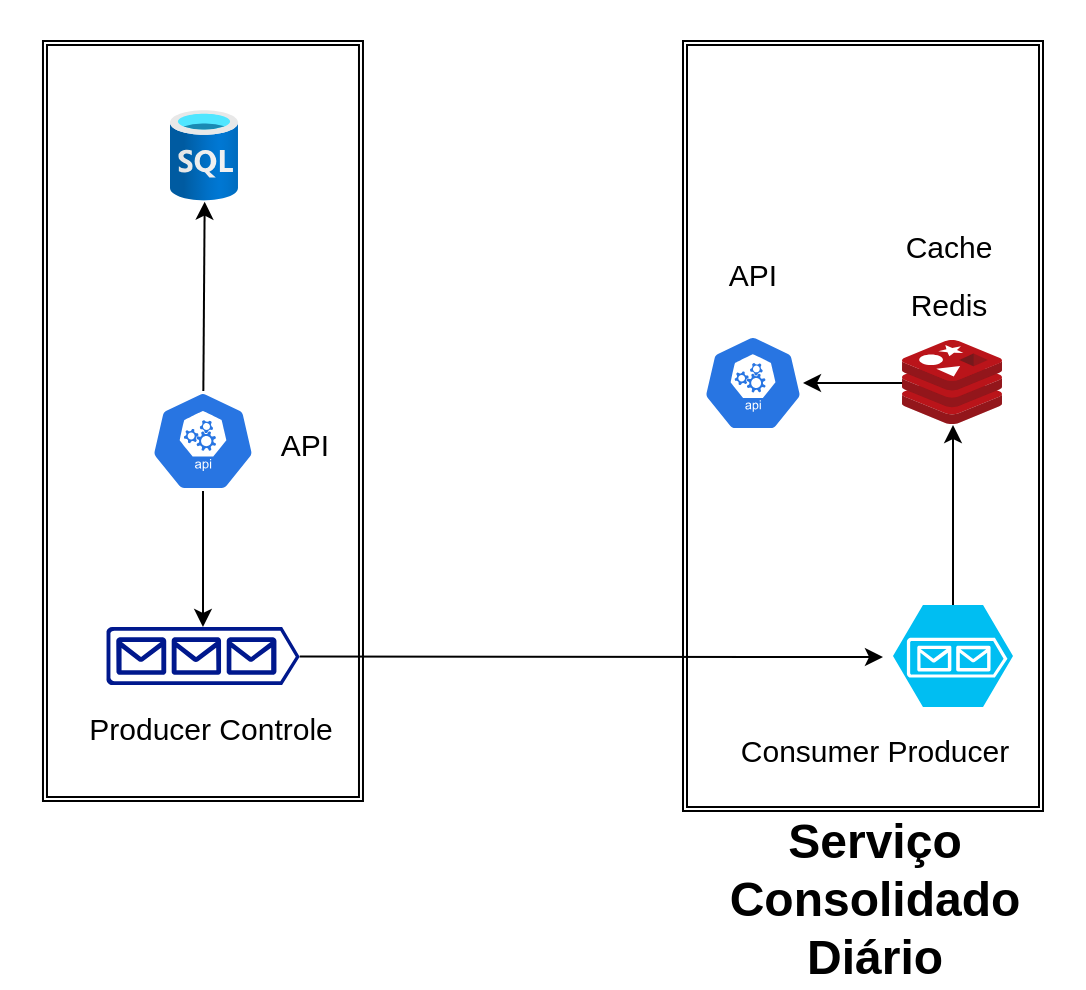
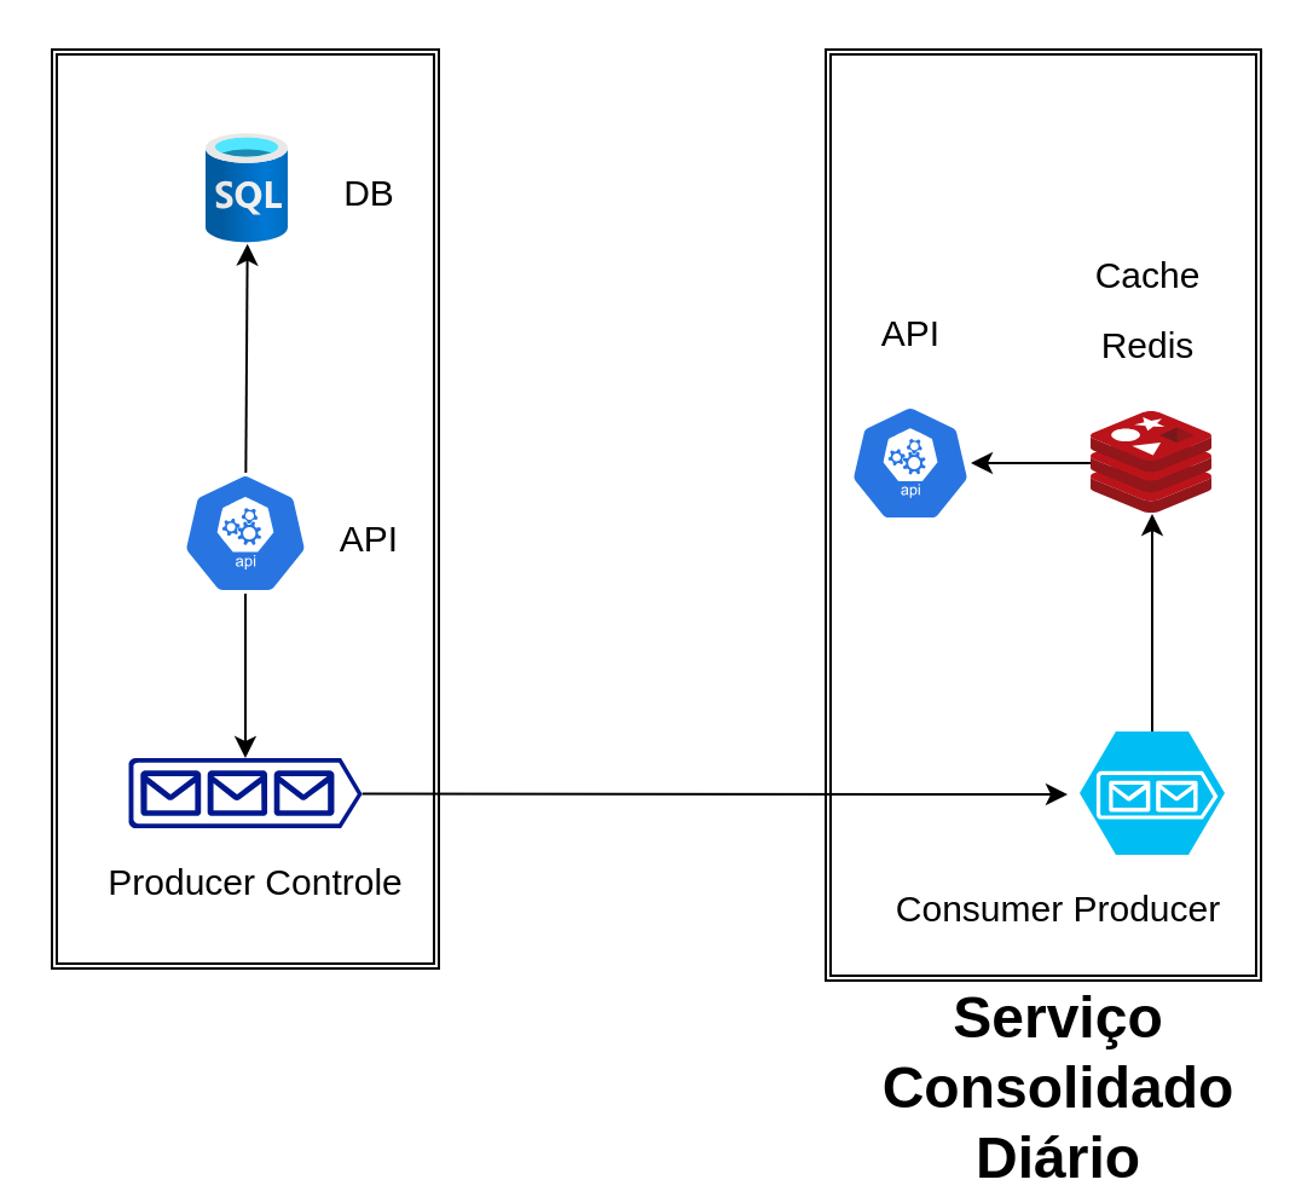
+ <mxCell id="17" value="&lt;span style=&quot;font-weight: normal;&quot;&gt;&lt;font style=&quot;font-size: 15px;&quot;&gt;DB&lt;/font&gt;&lt;/span&gt;" style="text;strokeColor=none;fillColor=none;html=1;fontSize=24;fontStyle=1;verticalAlign=middle;align=center;" vertex="1" parent="1"><mxGeometry x="127" y="57" width="50" height="40" as="geometry" /></mxCell>
- <mxCell id="20" value="&lt;span style=&quot;font-weight: normal;&quot;&gt;&lt;font style=&quot;font-size: 15px;&quot;&gt;Cache&lt;br&gt;Redis&lt;br&gt;&lt;/font&gt;&lt;/span&gt;" style="text;strokeColor=none;fillColor=none;html=1;fontSize=24;fontStyle=1;verticalAlign=middle;align=center;" vertex="1" parent="1"><mxGeometry x="438" y="115" width="72.01" height="40" as="geometry" /></mxCell>
+ <mxCell id="20" value="&lt;span style=&quot;font-weight: normal;&quot;&gt;&lt;font style=&quot;font-size: 15px;&quot;&gt;Cache&lt;br&gt;Redis&lt;br&gt;&lt;/font&gt;&lt;/span&gt;" style="text;strokeColor=none;fillColor=none;html=1;fontSize=24;fontStyle=1;verticalAlign=middle;align=center;" vertex="1" parent="1"><mxGeometry x="438" y="105" width="72.01" height="40" as="geometry" /></mxCell>
